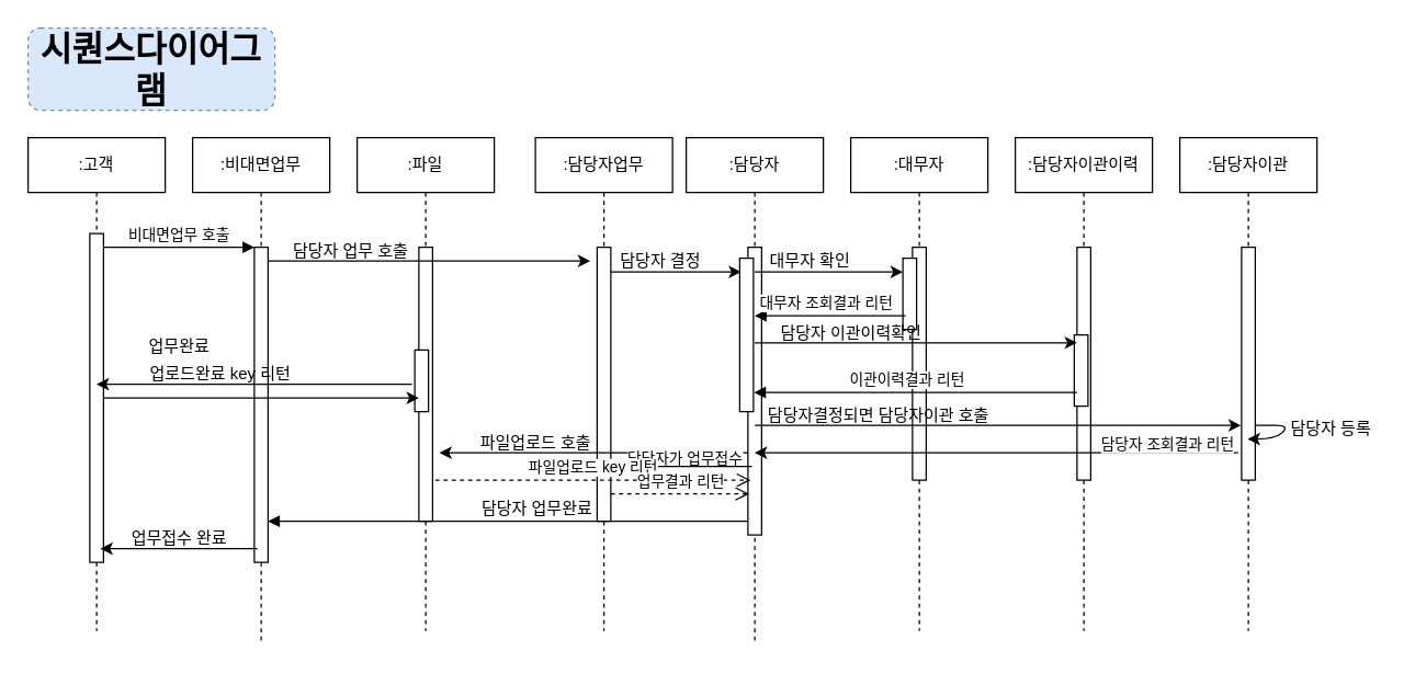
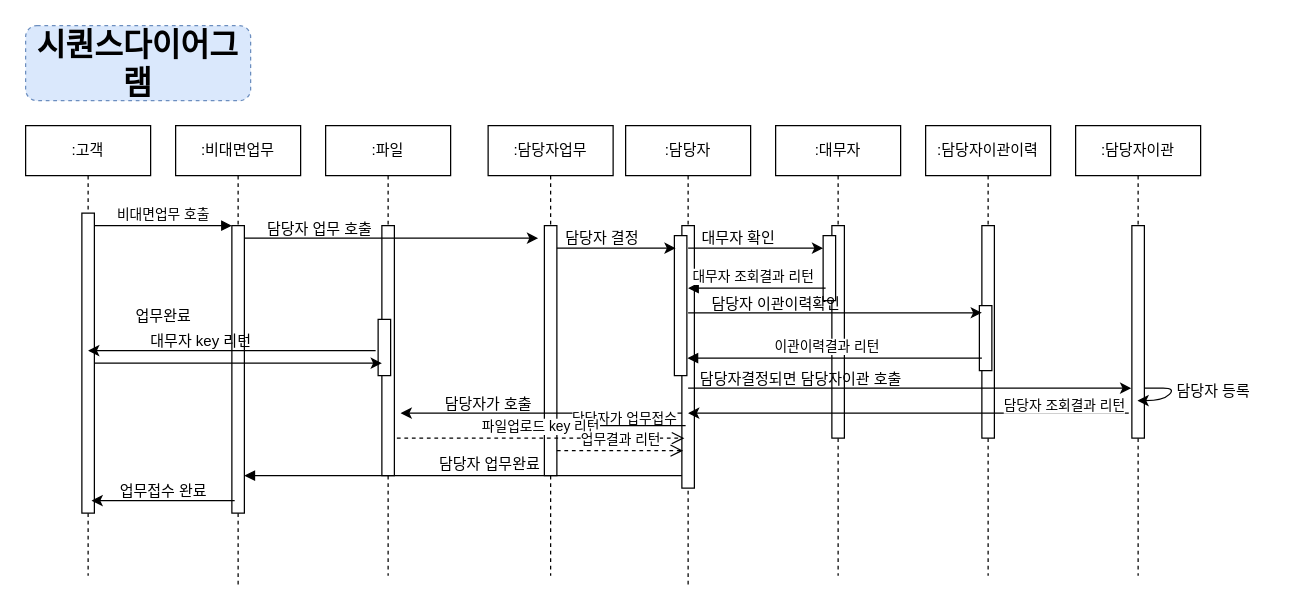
- <mxCell id="48" value="업로드완료 key 리턴" style="text;html=1;align=center;verticalAlign=middle;resizable=0;points=[];autosize=1;strokeColor=none;fillColor=none;" vertex="1" parent="1"><mxGeometry x="100" y="258" width="120" height="30" as="geometry" /></mxCell>
+ <mxCell id="48" value="대무자 key 리턴" style="text;html=1;align=center;verticalAlign=middle;resizable=0;points=[];autosize=1;strokeColor=none;fillColor=none;" vertex="1" parent="1"><mxGeometry x="100" y="258" width="120" height="30" as="geometry" /></mxCell>
- <mxCell id="43" value="파일업로드 호출" style="text;html=1;align=center;verticalAlign=middle;resizable=0;points=[];autosize=1;strokeColor=none;fillColor=none;" vertex="1" parent="1"><mxGeometry x="340" y="308" width="100" height="30" as="geometry" /></mxCell>
+ <mxCell id="43" value="담당자가 호출" style="text;html=1;align=center;verticalAlign=middle;resizable=0;points=[];autosize=1;strokeColor=none;fillColor=none;" vertex="1" parent="1"><mxGeometry x="340" y="308" width="100" height="30" as="geometry" /></mxCell>
